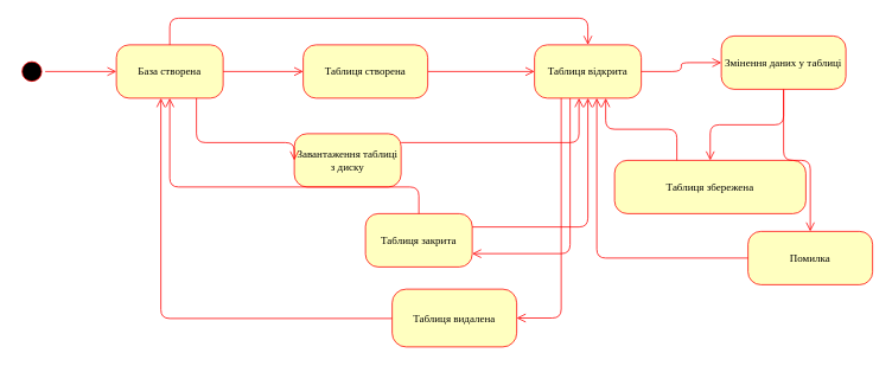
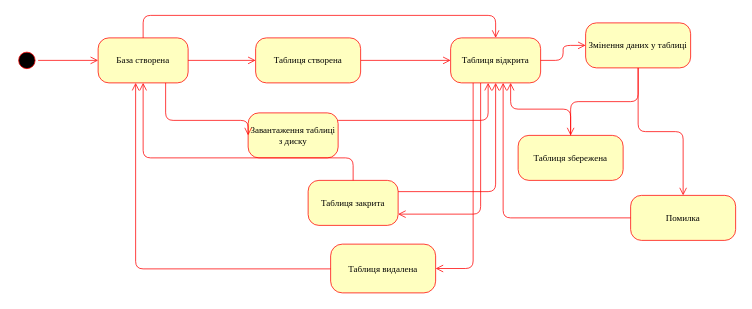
- <mxCell id="19" value="Змінення даних у таблиці" style="rounded=1;whiteSpace=wrap;html=1;arcSize=24;fillColor=#ffffc0;strokeColor=#ff0000;shadow=0;comic=0;labelBackgroundColor=none;fontFamily=Verdana;fontSize=12;fontColor=#000000;align=center;" vertex="1" parent="1"><mxGeometry x="810" y="40" width="140" height="60" as="geometry" /></mxCell>
+ <mxCell id="19" value="Змінення даних у таблиці" style="rounded=1;whiteSpace=wrap;html=1;arcSize=24;fillColor=#ffffc0;strokeColor=#ff0000;shadow=0;comic=0;labelBackgroundColor=none;fontFamily=Verdana;fontSize=12;fontColor=#000000;align=center;" vertex="1" parent="1"><mxGeometry x="780" y="30" width="140" height="60" as="geometry" /></mxCell>
- <mxCell id="16" value="Таблиця збережена" style="rounded=1;whiteSpace=wrap;html=1;arcSize=24;fillColor=#ffffc0;strokeColor=#ff0000;shadow=0;comic=0;labelBackgroundColor=none;fontFamily=Verdana;fontSize=12;fontColor=#000000;align=center;" vertex="1" parent="1"><mxGeometry x="690" y="180" width="215" height="60" as="geometry" /></mxCell>
+ <mxCell id="16" value="Таблиця збережена" style="rounded=1;whiteSpace=wrap;html=1;arcSize=24;fillColor=#ffffc0;strokeColor=#ff0000;shadow=0;comic=0;labelBackgroundColor=none;fontFamily=Verdana;fontSize=12;fontColor=#000000;align=center;" vertex="1" parent="1"><mxGeometry x="690" y="180" width="140" height="60" as="geometry" /></mxCell>
